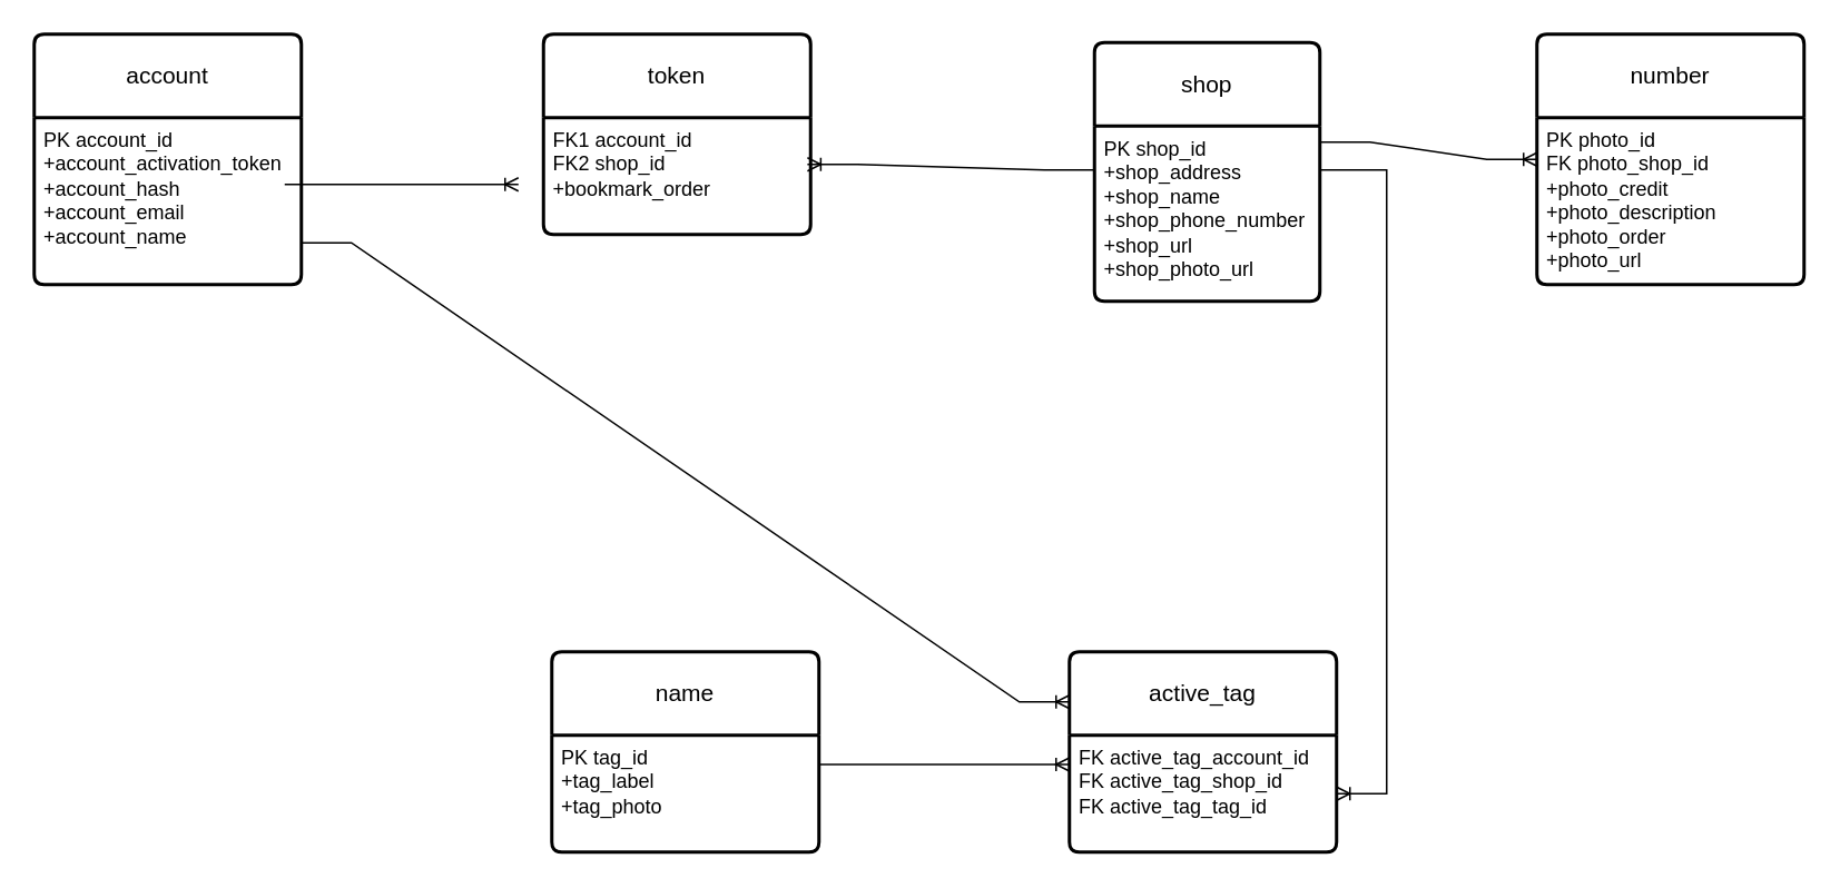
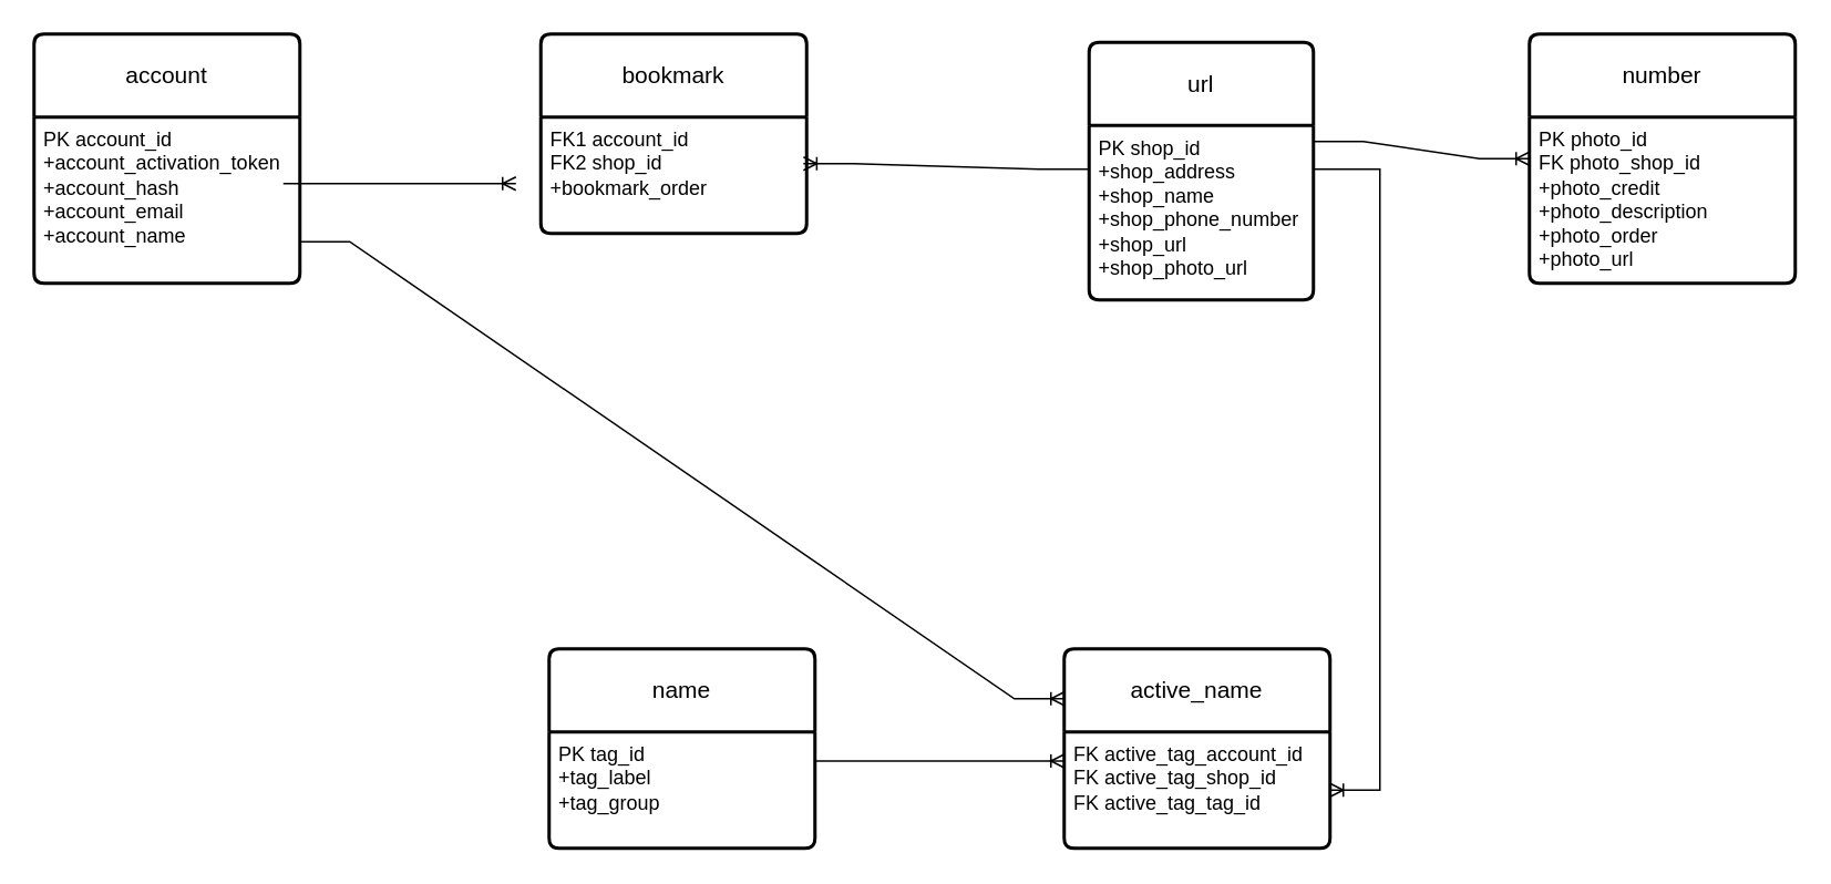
- <mxCell id="7" value="token" style="swimlane;childLayout=stackLayout;horizontal=1;startSize=50;horizontalStack=0;rounded=1;fontSize=14;fontStyle=0;strokeWidth=2;resizeParent=0;resizeLast=1;shadow=0;dashed=0;align=center;arcSize=4;whiteSpace=wrap;html=1;" parent="1" vertex="1"><mxGeometry x="325" y="20" width="160" height="120" as="geometry" /></mxCell>
+ <mxCell id="7" value="bookmark" style="swimlane;childLayout=stackLayout;horizontal=1;startSize=50;horizontalStack=0;rounded=1;fontSize=14;fontStyle=0;strokeWidth=2;resizeParent=0;resizeLast=1;shadow=0;dashed=0;align=center;arcSize=4;whiteSpace=wrap;html=1;" parent="1" vertex="1"><mxGeometry x="325" y="20" width="160" height="120" as="geometry" /></mxCell>
- <mxCell id="5" value="shop" style="swimlane;childLayout=stackLayout;horizontal=1;startSize=50;horizontalStack=0;rounded=1;fontSize=14;fontStyle=0;strokeWidth=2;resizeParent=0;resizeLast=1;shadow=0;dashed=0;align=center;arcSize=4;whiteSpace=wrap;html=1;direction=east;" parent="1" vertex="1"><mxGeometry x="655" y="25" width="135" height="155" as="geometry" /></mxCell>
+ <mxCell id="5" value="url" style="swimlane;childLayout=stackLayout;horizontal=1;startSize=50;horizontalStack=0;rounded=1;fontSize=14;fontStyle=0;strokeWidth=2;resizeParent=0;resizeLast=1;shadow=0;dashed=0;align=center;arcSize=4;whiteSpace=wrap;html=1;direction=east;" parent="1" vertex="1"><mxGeometry x="655" y="25" width="135" height="155" as="geometry" /></mxCell>
- <mxCell id="12" value="active_tag" style="swimlane;childLayout=stackLayout;horizontal=1;startSize=50;horizontalStack=0;rounded=1;fontSize=14;fontStyle=0;strokeWidth=2;resizeParent=0;resizeLast=1;shadow=0;dashed=0;align=center;arcSize=4;whiteSpace=wrap;html=1;" parent="1" vertex="1"><mxGeometry x="640" y="390" width="160" height="120" as="geometry" /></mxCell>
+ <mxCell id="12" value="active_name" style="swimlane;childLayout=stackLayout;horizontal=1;startSize=50;horizontalStack=0;rounded=1;fontSize=14;fontStyle=0;strokeWidth=2;resizeParent=0;resizeLast=1;shadow=0;dashed=0;align=center;arcSize=4;whiteSpace=wrap;html=1;" parent="1" vertex="1"><mxGeometry x="640" y="390" width="160" height="120" as="geometry" /></mxCell>
- <mxCell id="11" value="PK tag_id&lt;br&gt;+tag_label&lt;br&gt;+tag_photo" style="align=left;strokeColor=none;fillColor=none;spacingLeft=4;fontSize=12;verticalAlign=top;resizable=0;rotatable=0;part=1;html=1;" parent="10" vertex="1"><mxGeometry y="50" width="160" height="70" as="geometry" /></mxCell>
+ <mxCell id="11" value="PK tag_id&lt;br&gt;+tag_label&lt;br&gt;+tag_group" style="align=left;strokeColor=none;fillColor=none;spacingLeft=4;fontSize=12;verticalAlign=top;resizable=0;rotatable=0;part=1;html=1;" parent="10" vertex="1"><mxGeometry y="50" width="160" height="70" as="geometry" /></mxCell>
